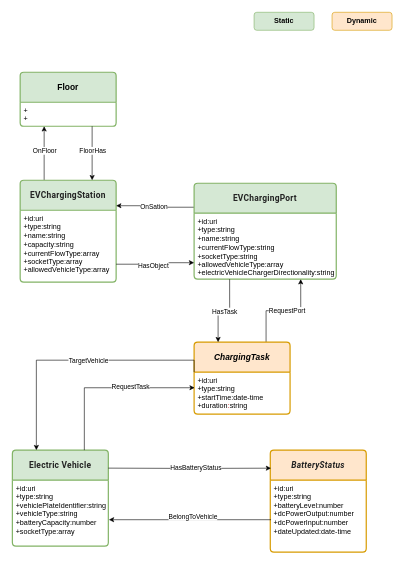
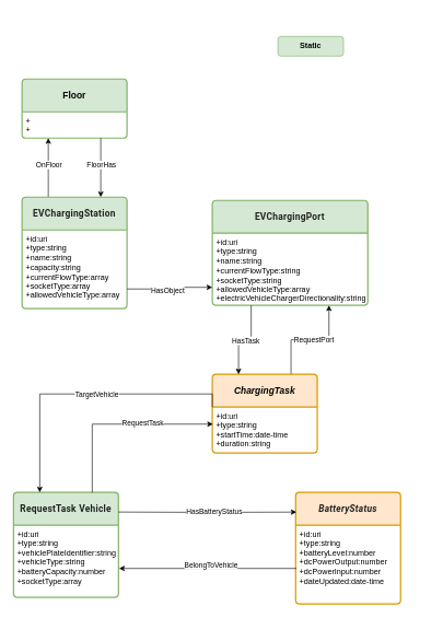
- <mxCell id="31" value="&lt;b&gt;Static&lt;/b&gt;" style="rounded=1;whiteSpace=wrap;html=1;fillColor=#d5e8d4;strokeColor=#82b366;" vertex="1" parent="1"><mxGeometry x="423" y="20" width="100" height="30" as="geometry" /></mxCell>
+ <mxCell id="31" value="&lt;b&gt;Static&lt;/b&gt;" style="rounded=1;whiteSpace=wrap;html=1;fillColor=#d5e8d4;strokeColor=#82b366;" vertex="1" parent="1"><mxGeometry x="423" y="55" width="100" height="30" as="geometry" /></mxCell>
- <mxCell id="32" value="&lt;b&gt;Dynamic&lt;/b&gt;" style="rounded=1;whiteSpace=wrap;html=1;fillColor=#ffe6cc;strokeColor=#d79b00;" vertex="1" parent="1"><mxGeometry x="553" y="20" width="100" height="30" as="geometry" /></mxCell>
- <mxCell id="8" style="edgeStyle=orthogonalEdgeStyle;rounded=0;orthogonalLoop=1;jettySize=auto;html=1;exitX=0;exitY=0.25;exitDx=0;exitDy=0;entryX=1;entryY=0.25;entryDx=0;entryDy=0;" edge="1" parent="1" source="10" target="6"><mxGeometry relative="1" as="geometry" /></mxCell>
- <mxCell id="9" value="OnSation" style="edgeLabel;html=1;align=center;verticalAlign=middle;resizable=0;points=[];" vertex="1" connectable="0" parent="8"><mxGeometry x="0.061" y="1" relative="1" as="geometry"><mxPoint as="offset" /></mxGeometry></mxCell>
- <mxCell id="12" value="&lt;span style=&quot;color: rgb(34, 34, 34); font-family: &amp;quot;Google Sans&amp;quot;, Roboto, RobotoDraft, Helvetica, Arial, sans-serif; font-weight: 700; letter-spacing: 0.4px; text-align: start; white-space: pre;&quot;&gt;Electric Vehicle&lt;/span&gt;" style="swimlane;childLayout=stackLayout;horizontal=1;startSize=50;horizontalStack=0;rounded=1;fontSize=14;fontStyle=0;strokeWidth=2;resizeParent=0;resizeLast=1;shadow=0;dashed=0;align=center;arcSize=4;whiteSpace=wrap;html=1;fillColor=#d5e8d4;strokeColor=#82b366;" vertex="1" parent="1"><mxGeometry x="20" y="750" width="160" height="160" as="geometry" /></mxCell>
+ <mxCell id="12" value="&lt;span style=&quot;color: rgb(34, 34, 34); font-family: &amp;quot;Google Sans&amp;quot;, Roboto, RobotoDraft, Helvetica, Arial, sans-serif; font-weight: 700; letter-spacing: 0.4px; text-align: start; white-space: pre;&quot;&gt;RequestTask Vehicle&lt;/span&gt;" style="swimlane;childLayout=stackLayout;horizontal=1;startSize=50;horizontalStack=0;rounded=1;fontSize=14;fontStyle=0;strokeWidth=2;resizeParent=0;resizeLast=1;shadow=0;dashed=0;align=center;arcSize=4;whiteSpace=wrap;html=1;fillColor=#d5e8d4;strokeColor=#82b366;" vertex="1" parent="1"><mxGeometry x="20" y="750" width="160" height="160" as="geometry" /></mxCell>
